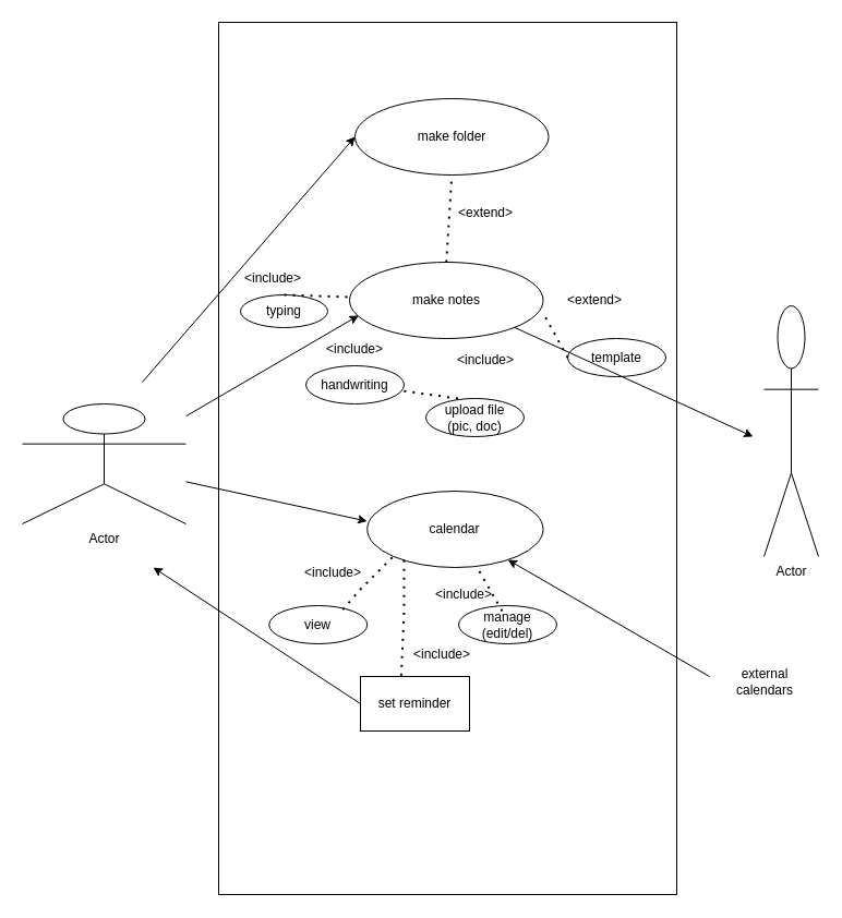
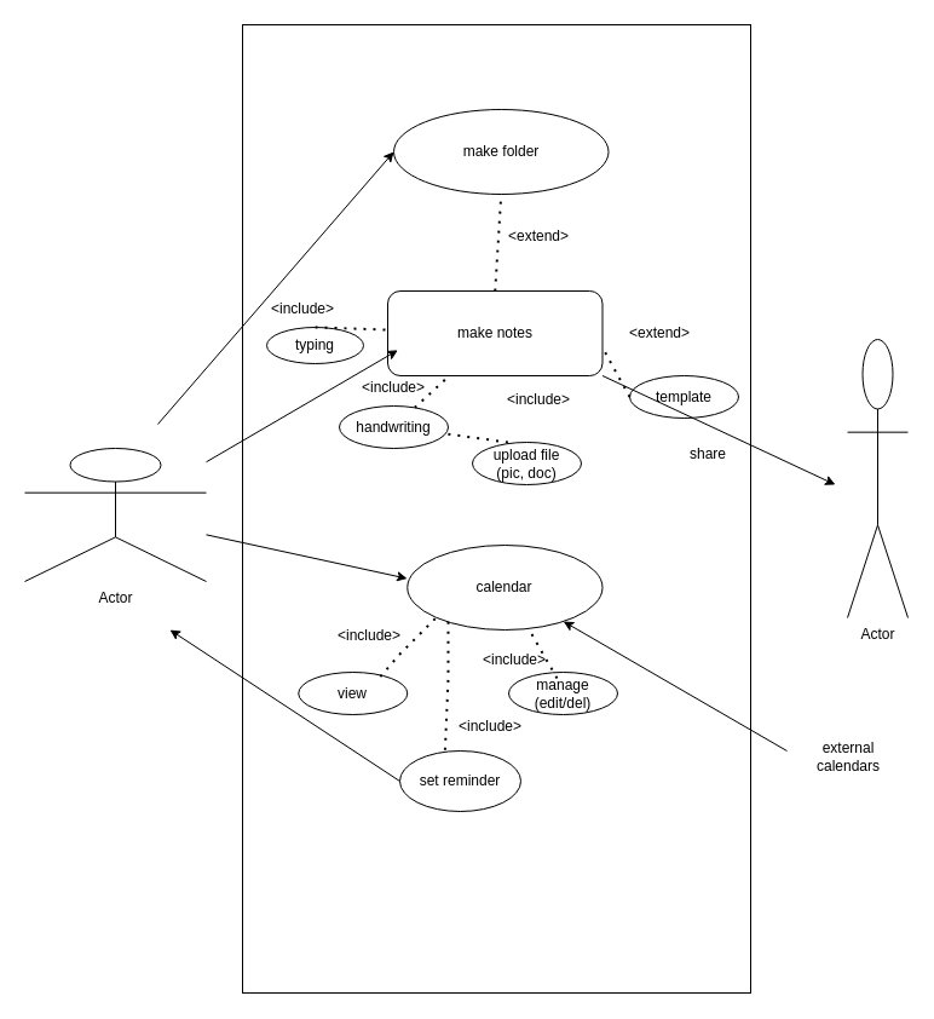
- <mxCell id="4" value="make notes" style="ellipse;whiteSpace=wrap;html=1;" vertex="1" parent="1"><mxGeometry x="320" y="240" width="177.5" height="70" as="geometry" /></mxCell>
+ <mxCell id="4" value="make notes" style="whiteSpace=wrap;html=1;rounded=1;" vertex="1" parent="1"><mxGeometry x="320" y="240" width="177.5" height="70" as="geometry" /></mxCell>
+ <mxCell id="7" value="" style="endArrow=none;dashed=1;html=1;dashPattern=1 3;strokeWidth=2;rounded=0;" edge="1" parent="1" source="5" target="4"><mxGeometry width="50" height="50" relative="1" as="geometry"><mxPoint x="310" y="400" as="sourcePoint" /><mxPoint x="360" y="350" as="targetPoint" /></mxGeometry></mxCell>
+ <mxCell id="20" value="share" style="text;html=1;strokeColor=none;fillColor=none;align=center;verticalAlign=middle;whiteSpace=wrap;rounded=0;" vertex="1" parent="1"><mxGeometry x="560" y="365" width="50" height="20" as="geometry" /></mxCell>
- <mxCell id="29" value="set reminder" style="whiteSpace=wrap;html=1;rounded=0;" vertex="1" parent="1"><mxGeometry x="330" y="620" width="100" height="50" as="geometry" /></mxCell>
+ <mxCell id="29" value="set reminder" style="ellipse;whiteSpace=wrap;html=1;" vertex="1" parent="1"><mxGeometry x="330" y="620" width="100" height="50" as="geometry" /></mxCell>
